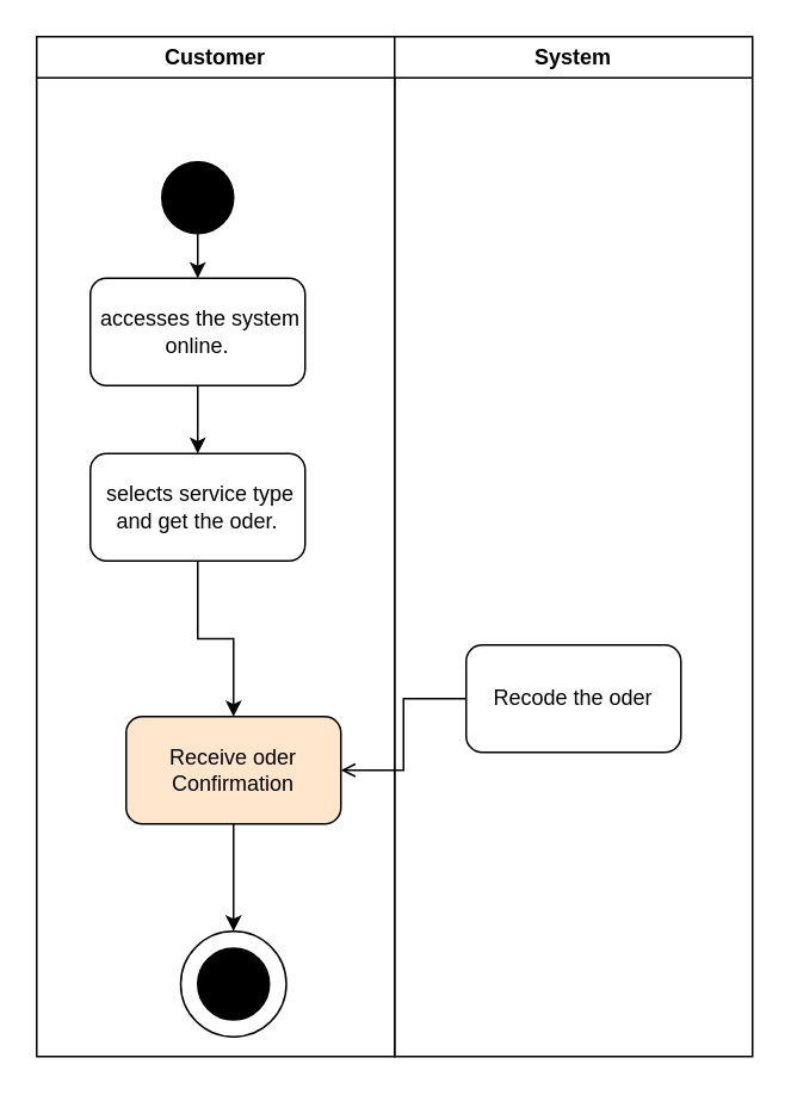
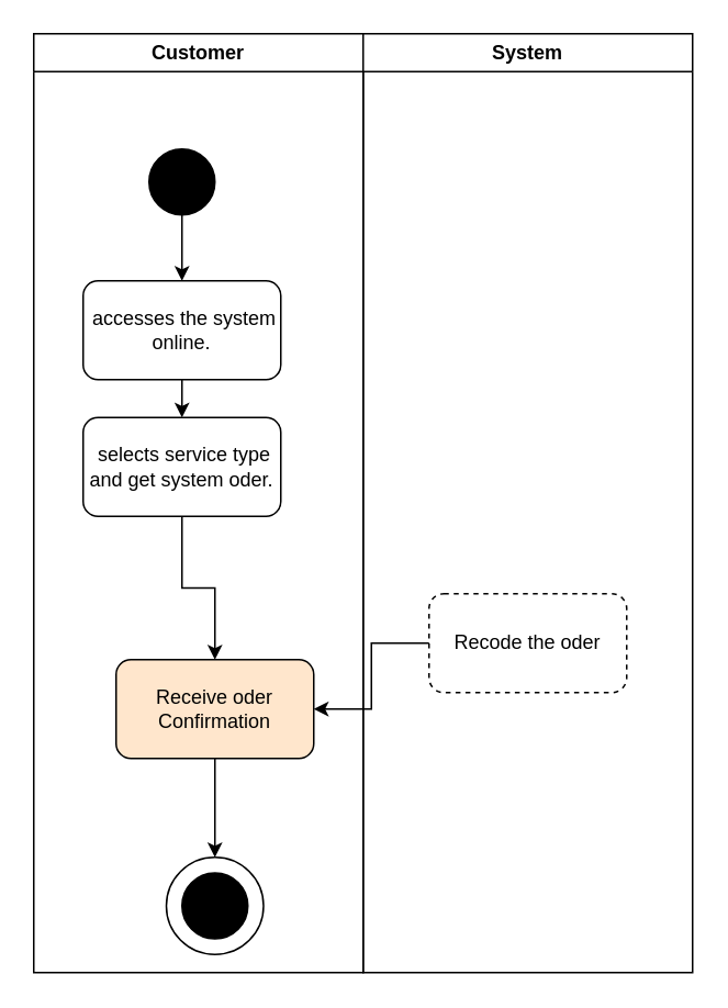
- <mxCell id="4" value="&amp;nbsp;accesses the system online." style="rounded=1;whiteSpace=wrap;html=1;" parent="2" vertex="1"><mxGeometry x="30" y="135" width="120" height="60" as="geometry" /></mxCell>
+ <mxCell id="4" value="&amp;nbsp;accesses the system online." style="rounded=1;whiteSpace=wrap;html=1;" parent="2" vertex="1"><mxGeometry x="30" y="150" width="120" height="60" as="geometry" /></mxCell>
- <mxCell id="6" value="&amp;nbsp;selects service type and get the oder." style="rounded=1;whiteSpace=wrap;html=1;" parent="2" vertex="1"><mxGeometry x="30" y="233" width="120" height="60" as="geometry" /></mxCell>
+ <mxCell id="6" value="&amp;nbsp;selects service type and get system oder." style="rounded=1;whiteSpace=wrap;html=1;" parent="2" vertex="1"><mxGeometry x="30" y="233" width="120" height="60" as="geometry" /></mxCell>
- <mxCell id="13" value="Recode the oder" style="rounded=1;whiteSpace=wrap;html=1;" parent="12" vertex="1"><mxGeometry x="40" y="340" width="120" height="60" as="geometry" /></mxCell>
+ <mxCell id="13" value="Recode the oder" style="rounded=1;whiteSpace=wrap;html=1;dashed=1;" parent="12" vertex="1"><mxGeometry x="40" y="340" width="120" height="60" as="geometry" /></mxCell>
- <mxCell id="15" style="edgeStyle=orthogonalEdgeStyle;rounded=0;orthogonalLoop=1;jettySize=auto;html=1;endArrow=open;" parent="1" source="13" target="9" edge="1"><mxGeometry relative="1" as="geometry" /></mxCell>
+ <mxCell id="15" style="edgeStyle=orthogonalEdgeStyle;rounded=0;orthogonalLoop=1;jettySize=auto;html=1;" parent="1" source="13" target="9" edge="1"><mxGeometry relative="1" as="geometry" /></mxCell>
